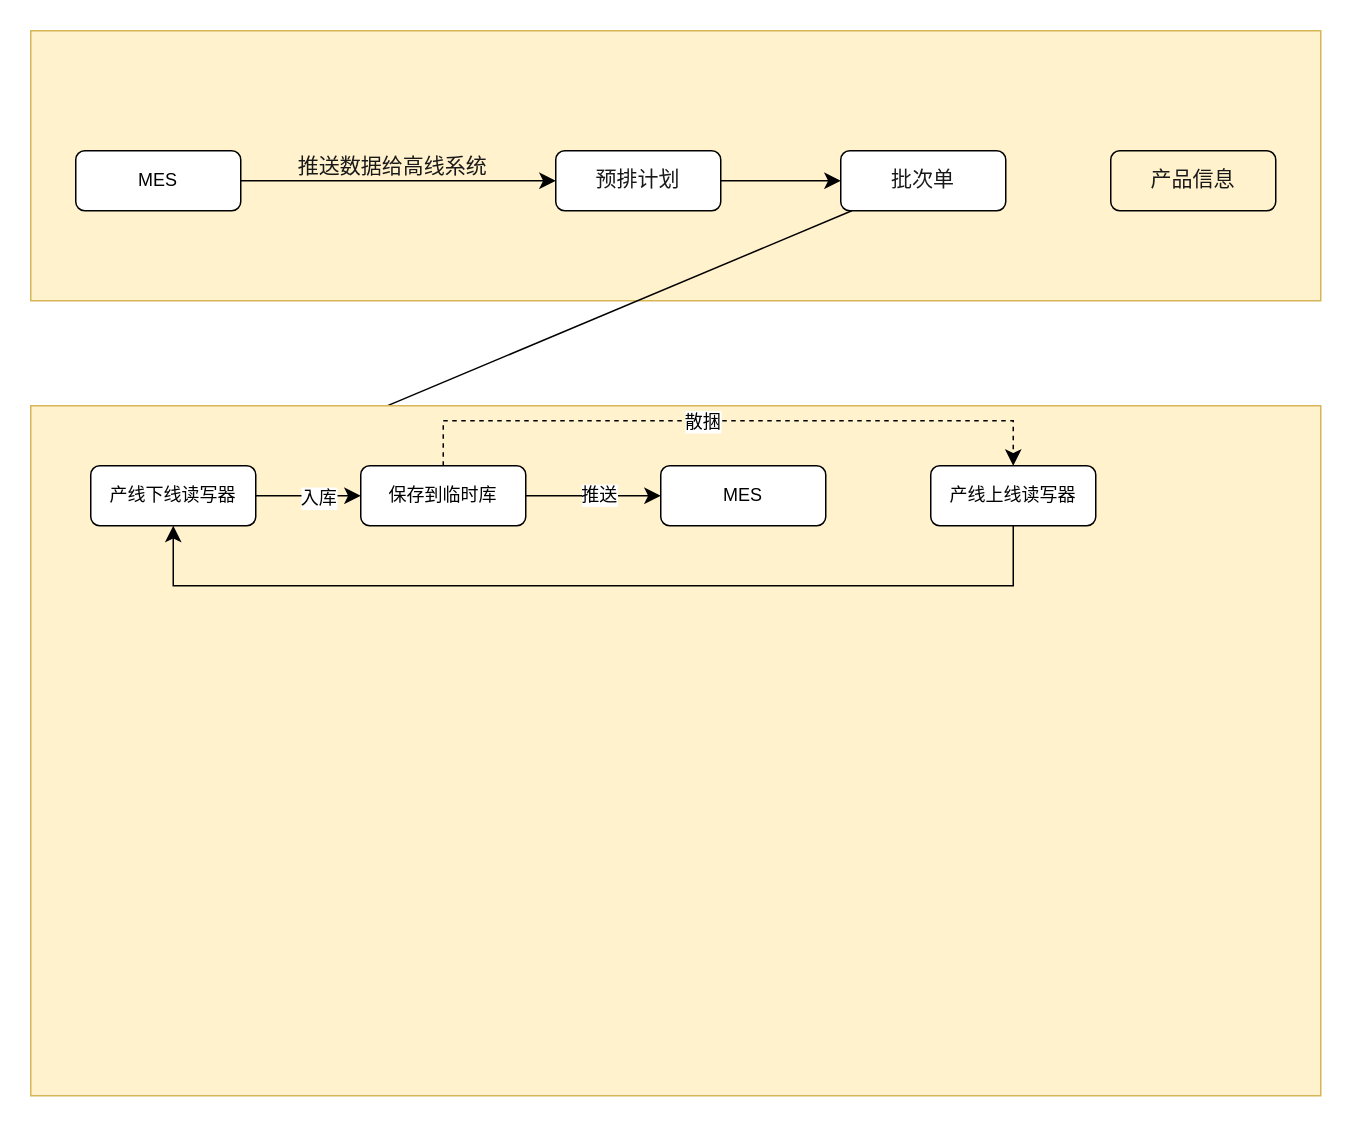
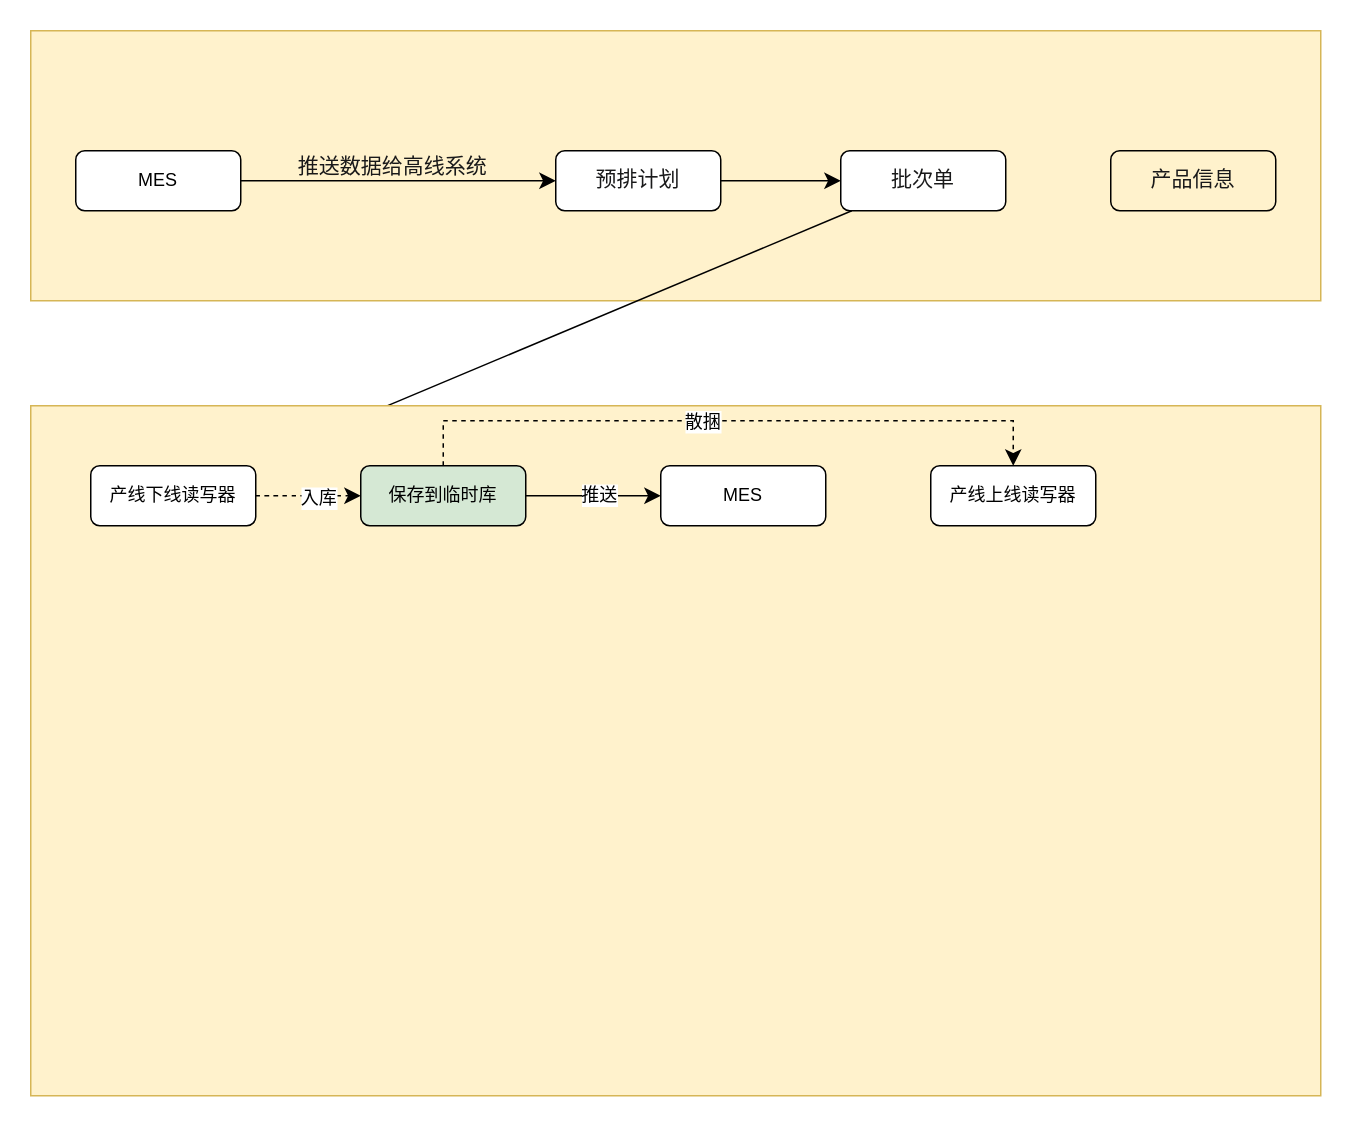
- <mxCell id="12" style="edgeStyle=none;curved=1;rounded=0;orthogonalLoop=1;jettySize=auto;html=1;exitX=1;exitY=0.5;exitDx=0;exitDy=0;fontSize=12;startSize=8;endSize=8;" edge="1" parent="1" source="14" target="19"><mxGeometry relative="1" as="geometry" /></mxCell>
+ <mxCell id="12" style="edgeStyle=none;curved=1;rounded=0;orthogonalLoop=1;jettySize=auto;html=1;exitX=1;exitY=0.5;exitDx=0;exitDy=0;fontSize=12;startSize=8;endSize=8;dashed=1;" edge="1" parent="1" source="14" target="19"><mxGeometry relative="1" as="geometry" /></mxCell>
- <mxCell id="19" value="保存到临时库" style="rounded=1;whiteSpace=wrap;html=1;" vertex="1" parent="1"><mxGeometry x="240" y="310" width="110" height="40" as="geometry" /></mxCell>
+ <mxCell id="19" value="保存到临时库" style="rounded=1;whiteSpace=wrap;html=1;fillColor=#d5e8d4;" vertex="1" parent="1"><mxGeometry x="240" y="310" width="110" height="40" as="geometry" /></mxCell>
- <mxCell id="21" style="edgeStyle=none;curved=0;rounded=0;orthogonalLoop=1;jettySize=auto;html=1;exitX=0.5;exitY=1;exitDx=0;exitDy=0;entryX=0.5;entryY=1;entryDx=0;entryDy=0;fontSize=12;startSize=8;endSize=8;" edge="1" parent="1" source="22" target="14"><mxGeometry relative="1" as="geometry"><Array as="points"><mxPoint x="675" y="390" /><mxPoint x="115" y="390" /></Array></mxGeometry></mxCell>
